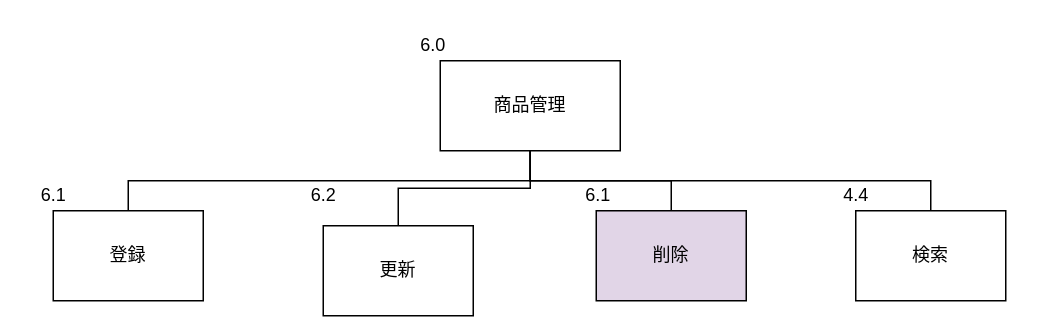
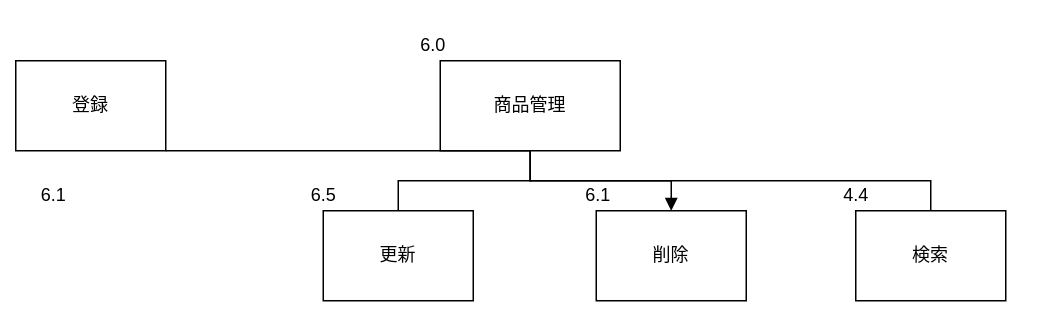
- <mxCell id="9" value="6.2" style="text;html=1;resizable=0;autosize=1;align=center;verticalAlign=middle;points=[];fillColor=none;strokeColor=none;rounded=0;" parent="1" vertex="1"><mxGeometry x="200" y="120" width="30" height="20" as="geometry" /></mxCell>
+ <mxCell id="9" value="6.5" style="text;html=1;resizable=0;autosize=1;align=center;verticalAlign=middle;points=[];fillColor=none;strokeColor=none;rounded=0;" parent="1" vertex="1"><mxGeometry x="200" y="120" width="30" height="20" as="geometry" /></mxCell>
- <mxCell id="11" value="" style="edgeStyle=elbowEdgeStyle;elbow=vertical;startArrow=none;endArrow=none;rounded=0;exitX=0.5;exitY=1;exitDx=0;exitDy=0;" edge="1" parent="1" target="10" source="2"><mxGeometry relative="1" as="geometry"><mxPoint x="520" y="100" as="sourcePoint" /></mxGeometry></mxCell>
+ <mxCell id="11" value="" style="edgeStyle=elbowEdgeStyle;elbow=vertical;startArrow=none;endArrow=block;rounded=0;exitX=0.5;exitY=1;exitDx=0;exitDy=0;" edge="1" parent="1" target="10" source="2"><mxGeometry relative="1" as="geometry"><mxPoint x="520" y="100" as="sourcePoint" /></mxGeometry></mxCell>
- <mxCell id="5" value="登録" style="whiteSpace=wrap;html=1;align=center;verticalAlign=middle;container=1;recursiveResize=0;treeFolding=1;treeMoving=1;" parent="1" vertex="1"><mxGeometry x="35" y="140" width="100" height="60" as="geometry" /></mxCell>
+ <mxCell id="5" value="登録" style="whiteSpace=wrap;html=1;align=center;verticalAlign=middle;container=1;recursiveResize=0;treeFolding=1;treeMoving=1;" parent="1" vertex="1"><mxGeometry x="10" y="40" width="100" height="60" as="geometry" /></mxCell>
- <mxCell id="10" value="削除" style="whiteSpace=wrap;html=1;align=center;verticalAlign=middle;container=1;recursiveResize=0;treeFolding=1;treeMoving=1;fillColor=#e1d5e7;" vertex="1" parent="1"><mxGeometry x="397" y="140" width="100" height="60" as="geometry" /></mxCell>
+ <mxCell id="10" value="削除" style="whiteSpace=wrap;html=1;align=center;verticalAlign=middle;container=1;recursiveResize=0;treeFolding=1;treeMoving=1;" vertex="1" parent="1"><mxGeometry x="397" y="140" width="100" height="60" as="geometry" /></mxCell>
- <mxCell id="3" value="更新" style="whiteSpace=wrap;html=1;align=center;verticalAlign=middle;container=1;recursiveResize=0;treeFolding=1;treeMoving=1;" parent="1" vertex="1"><mxGeometry x="215" y="150" width="100" height="60" as="geometry" /></mxCell>
+ <mxCell id="3" value="更新" style="whiteSpace=wrap;html=1;align=center;verticalAlign=middle;container=1;recursiveResize=0;treeFolding=1;treeMoving=1;" parent="1" vertex="1"><mxGeometry x="215" y="140" width="100" height="60" as="geometry" /></mxCell>
